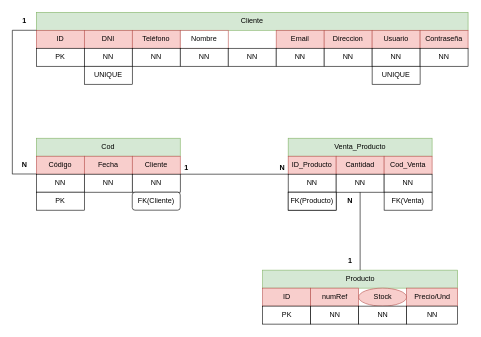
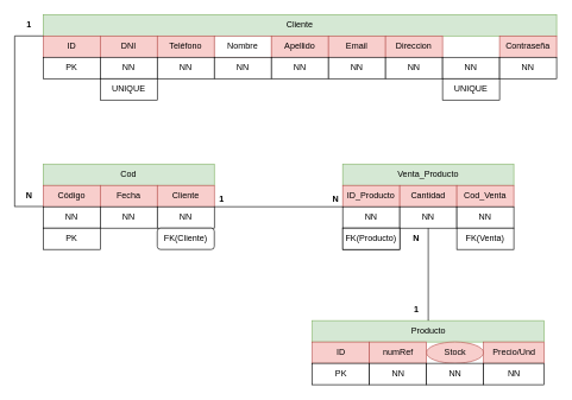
+ <mxCell id="7" value="Apellido" style="rounded=0;whiteSpace=wrap;html=1;fillColor=#f8cecc;strokeColor=#b85450;" vertex="1" parent="1"><mxGeometry x="380" y="50" width="80" height="30" as="geometry" /></mxCell>
- <mxCell id="10" value="Usuario" style="rounded=0;whiteSpace=wrap;html=1;fillColor=#f8cecc;strokeColor=#b85450;" vertex="1" parent="1"><mxGeometry x="620" y="50" width="80" height="30" as="geometry" /></mxCell>
